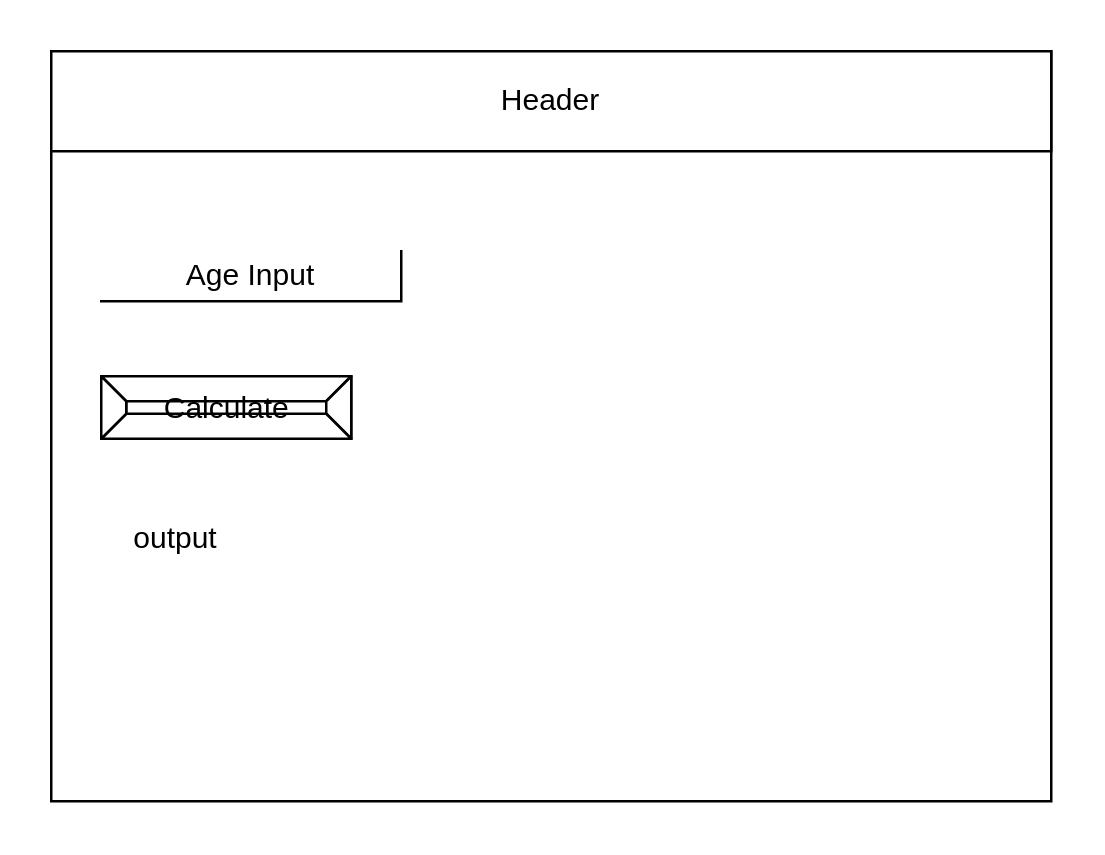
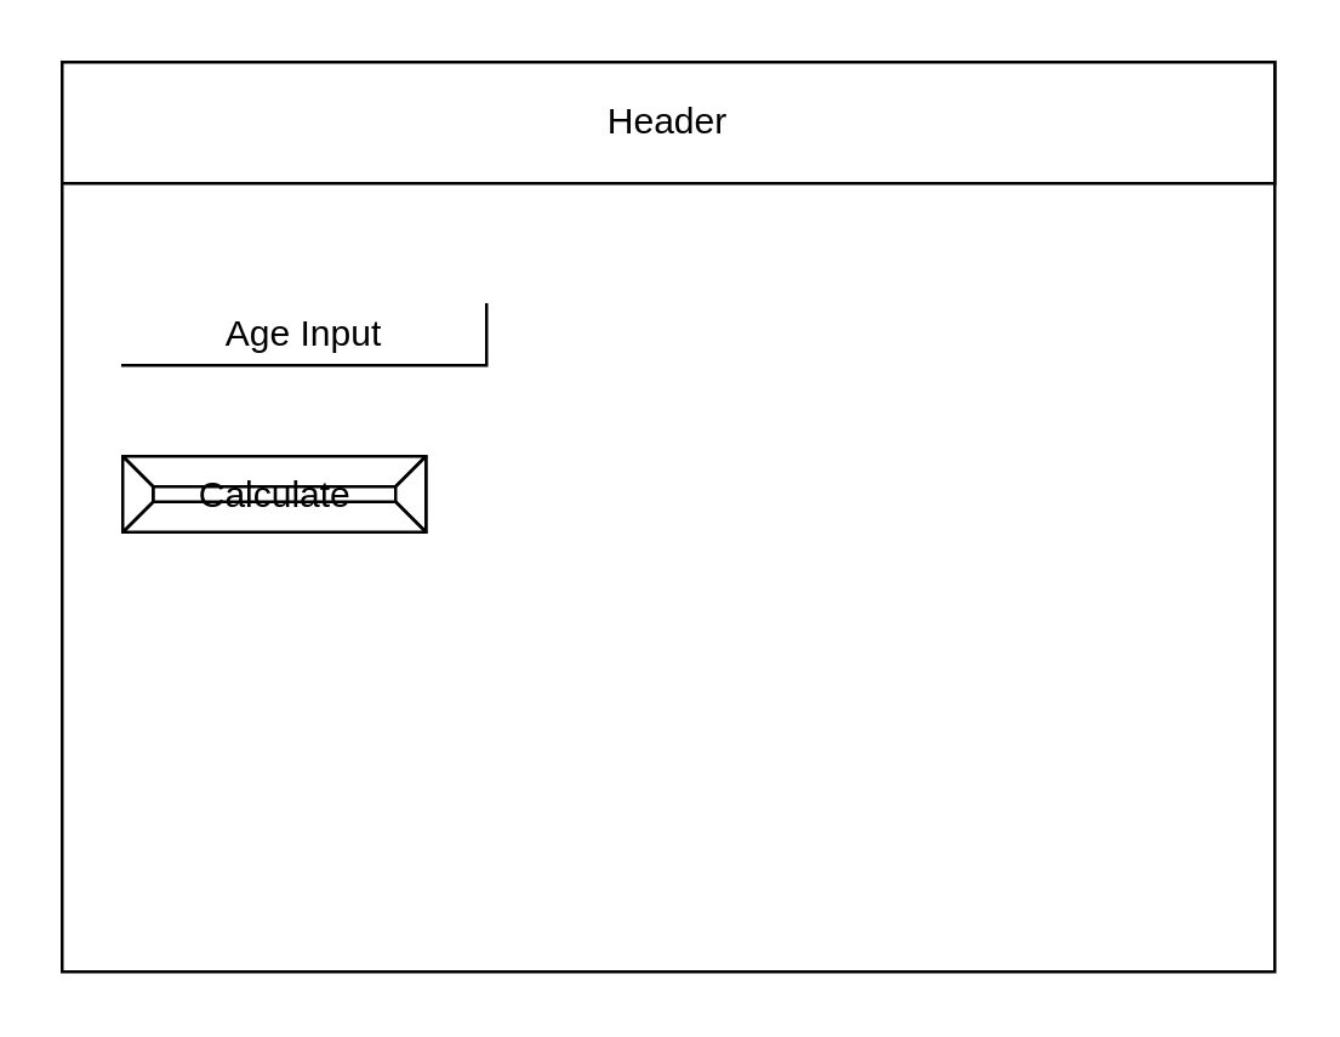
- <mxCell id="6" value="output" style="text;html=1;strokeColor=none;fillColor=none;align=center;verticalAlign=middle;whiteSpace=wrap;rounded=0;" vertex="1" parent="1"><mxGeometry x="40" y="200" width="60" height="30" as="geometry" /></mxCell>
